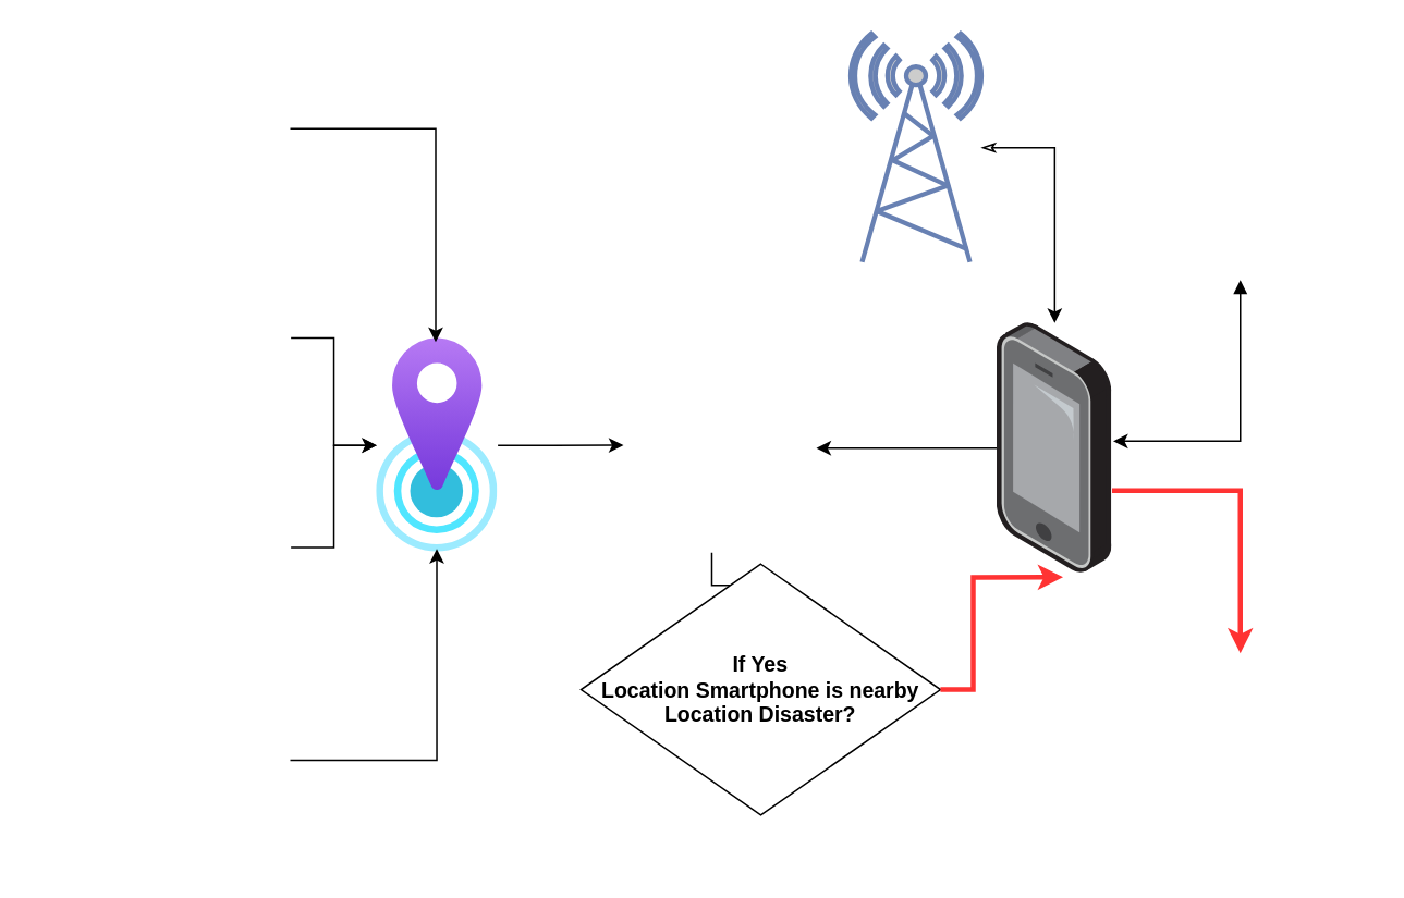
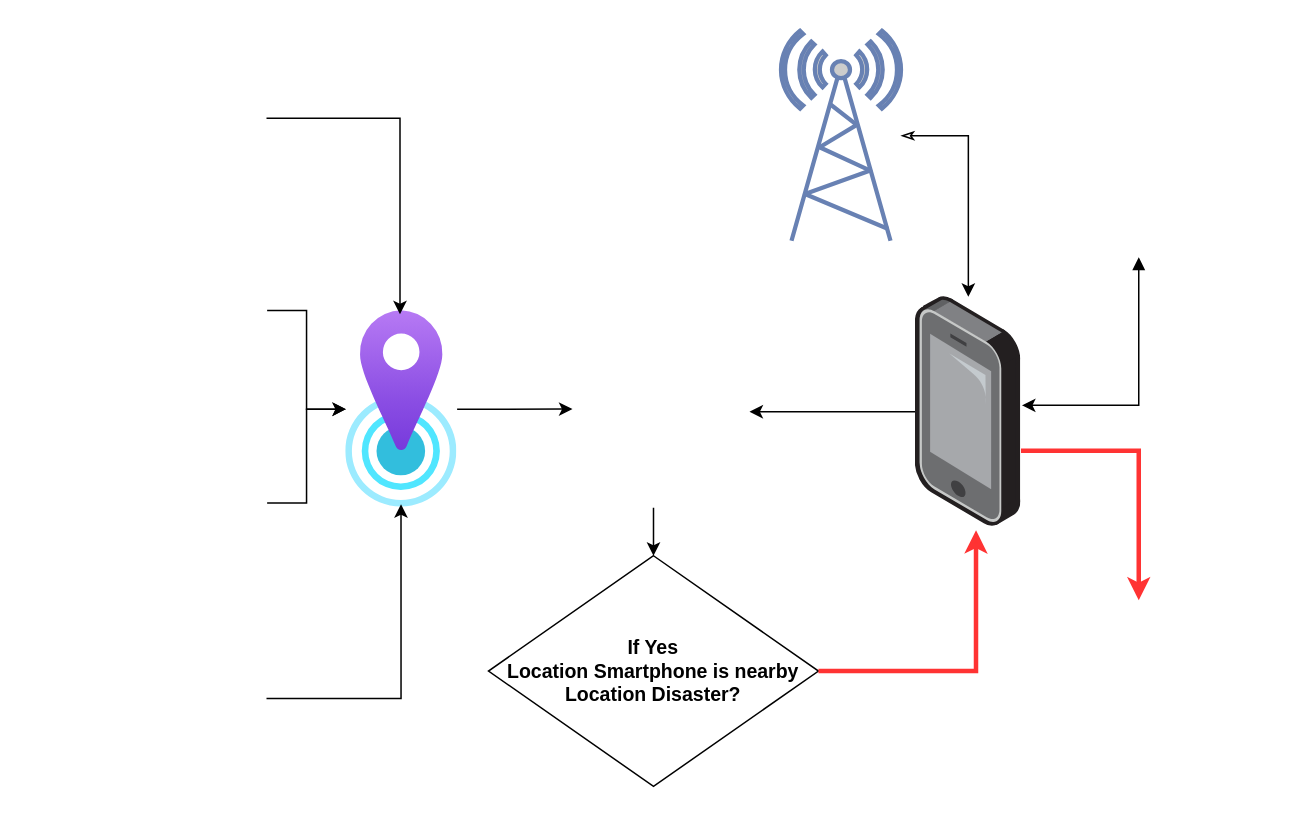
- <mxCell id="22" value="&lt;b style=&quot;font-size: 13px;&quot;&gt;If Yes&lt;br&gt;Location Smartphone is nearby&lt;br&gt;Location Disaster?&lt;/b&gt;" style="rhombus;whiteSpace=wrap;html=1;" parent="1" vertex="1"><mxGeometry x="355" y="345" width="220" height="153.74" as="geometry" /></mxCell>
+ <mxCell id="22" value="&lt;b style=&quot;font-size: 13px;&quot;&gt;If Yes&lt;br&gt;Location Smartphone is nearby&lt;br&gt;Location Disaster?&lt;/b&gt;" style="rhombus;whiteSpace=wrap;html=1;" parent="1" vertex="1"><mxGeometry x="325" y="370" width="220" height="153.74" as="geometry" /></mxCell>
